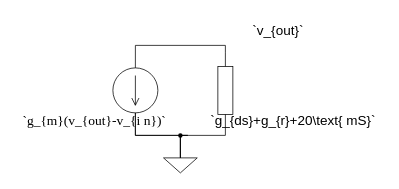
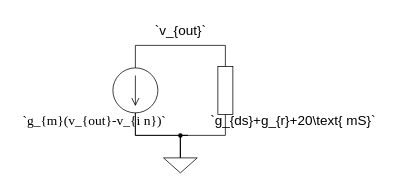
- <mxCell id="14" value="`v_{out}`" style="text;html=1;align=center;verticalAlign=middle;resizable=0;points=[];autosize=1;strokeColor=none;fillColor=none;fontFamily=Helvetica;fontSize=18;fontColor=default;labelBackgroundColor=default;" vertex="1" parent="1"><mxGeometry x="325" y="20" width="90" height="40" as="geometry" /></mxCell>
+ <mxCell id="14" value="`v_{out}`" style="text;html=1;align=center;verticalAlign=middle;resizable=0;points=[];autosize=1;strokeColor=none;fillColor=none;fontFamily=Helvetica;fontSize=18;fontColor=default;labelBackgroundColor=default;" vertex="1" parent="1"><mxGeometry x="195" y="20" width="90" height="40" as="geometry" /></mxCell>
